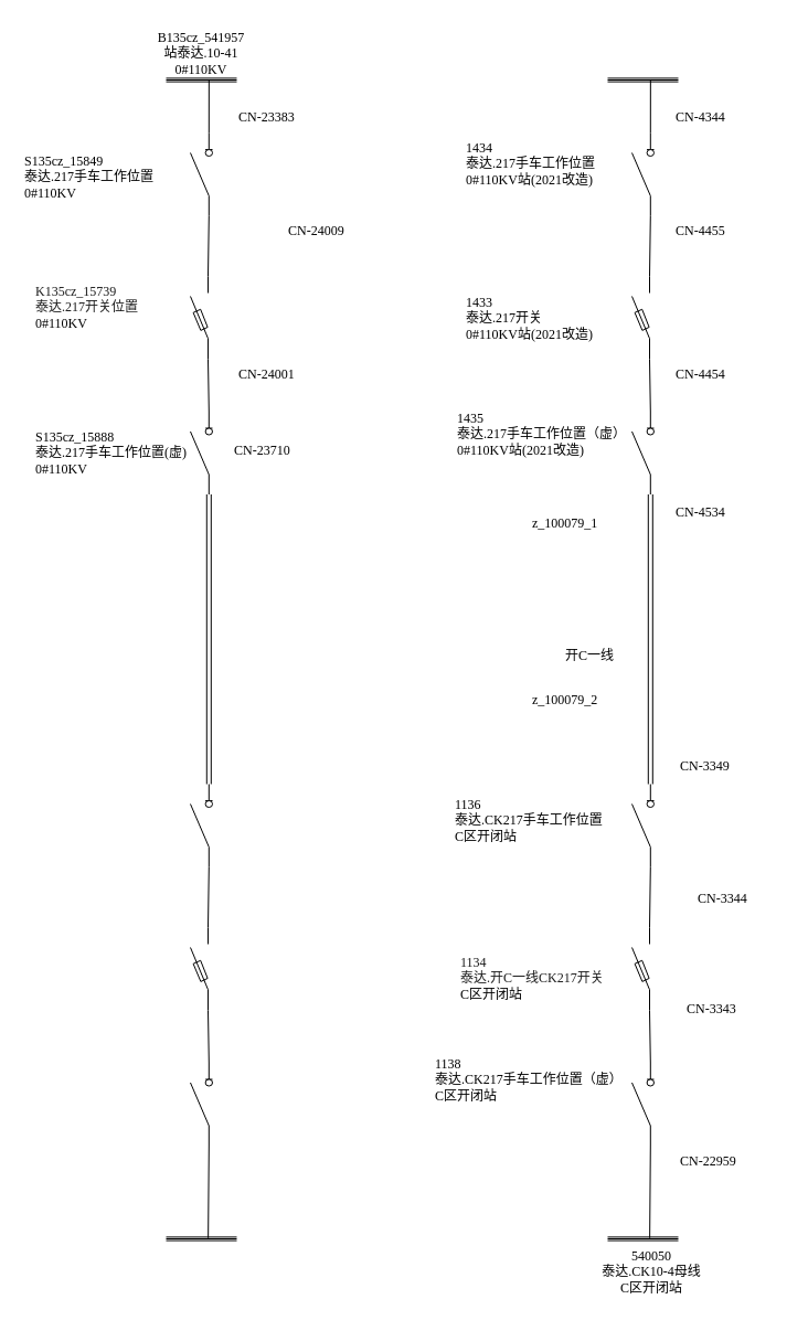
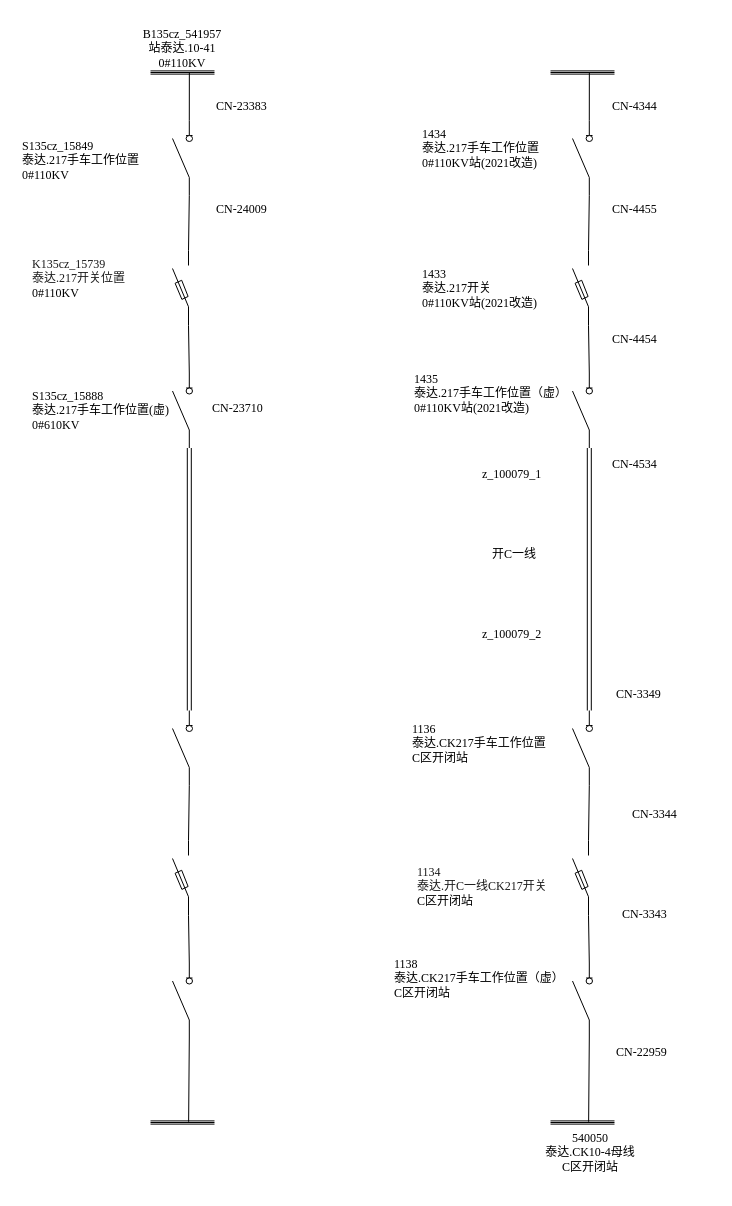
- <mxCell id="18" value="CN-24009" style="text;whiteSpace=wrap;html=1;fontFamily=Times New Roman;" vertex="1" parent="1"><mxGeometry x="259" y="195" width="90" height="40" as="geometry" /></mxCell>
+ <mxCell id="18" value="CN-24009" style="text;whiteSpace=wrap;html=1;fontFamily=Times New Roman;" vertex="1" parent="1"><mxGeometry x="214" y="195" width="90" height="40" as="geometry" /></mxCell>
- <mxCell id="19" value="CN-24001" style="text;whiteSpace=wrap;html=1;fontFamily=Times New Roman;" vertex="1" parent="1"><mxGeometry x="214" y="325" width="90" height="40" as="geometry" /></mxCell>
- <mxCell id="23" value="S135cz_15888&lt;br&gt;泰达.217手车工作位置(虚)&lt;br&gt;&lt;span style=&quot;text-align: center;&quot;&gt;0#110KV&lt;/span&gt;" style="text;whiteSpace=wrap;html=1;fontFamily=Times New Roman;" vertex="1" parent="1"><mxGeometry x="30" y="382" width="150" height="56" as="geometry" /></mxCell>
+ <mxCell id="23" value="S135cz_15888&lt;br&gt;泰达.217手车工作位置(虚)&lt;br&gt;&lt;span style=&quot;text-align: center;&quot;&gt;0#610KV&lt;/span&gt;" style="text;whiteSpace=wrap;html=1;fontFamily=Times New Roman;" vertex="1" parent="1"><mxGeometry x="30" y="382" width="150" height="56" as="geometry" /></mxCell>
- <mxCell id="50" value="开C一线" style="text;whiteSpace=wrap;html=1;fontFamily=Times New Roman;" vertex="1" parent="1"><mxGeometry x="510" y="580" width="60" height="30" as="geometry" /></mxCell>
+ <mxCell id="50" value="开C一线" style="text;whiteSpace=wrap;html=1;fontFamily=Times New Roman;" vertex="1" parent="1"><mxGeometry x="490" y="540" width="60" height="30" as="geometry" /></mxCell>
